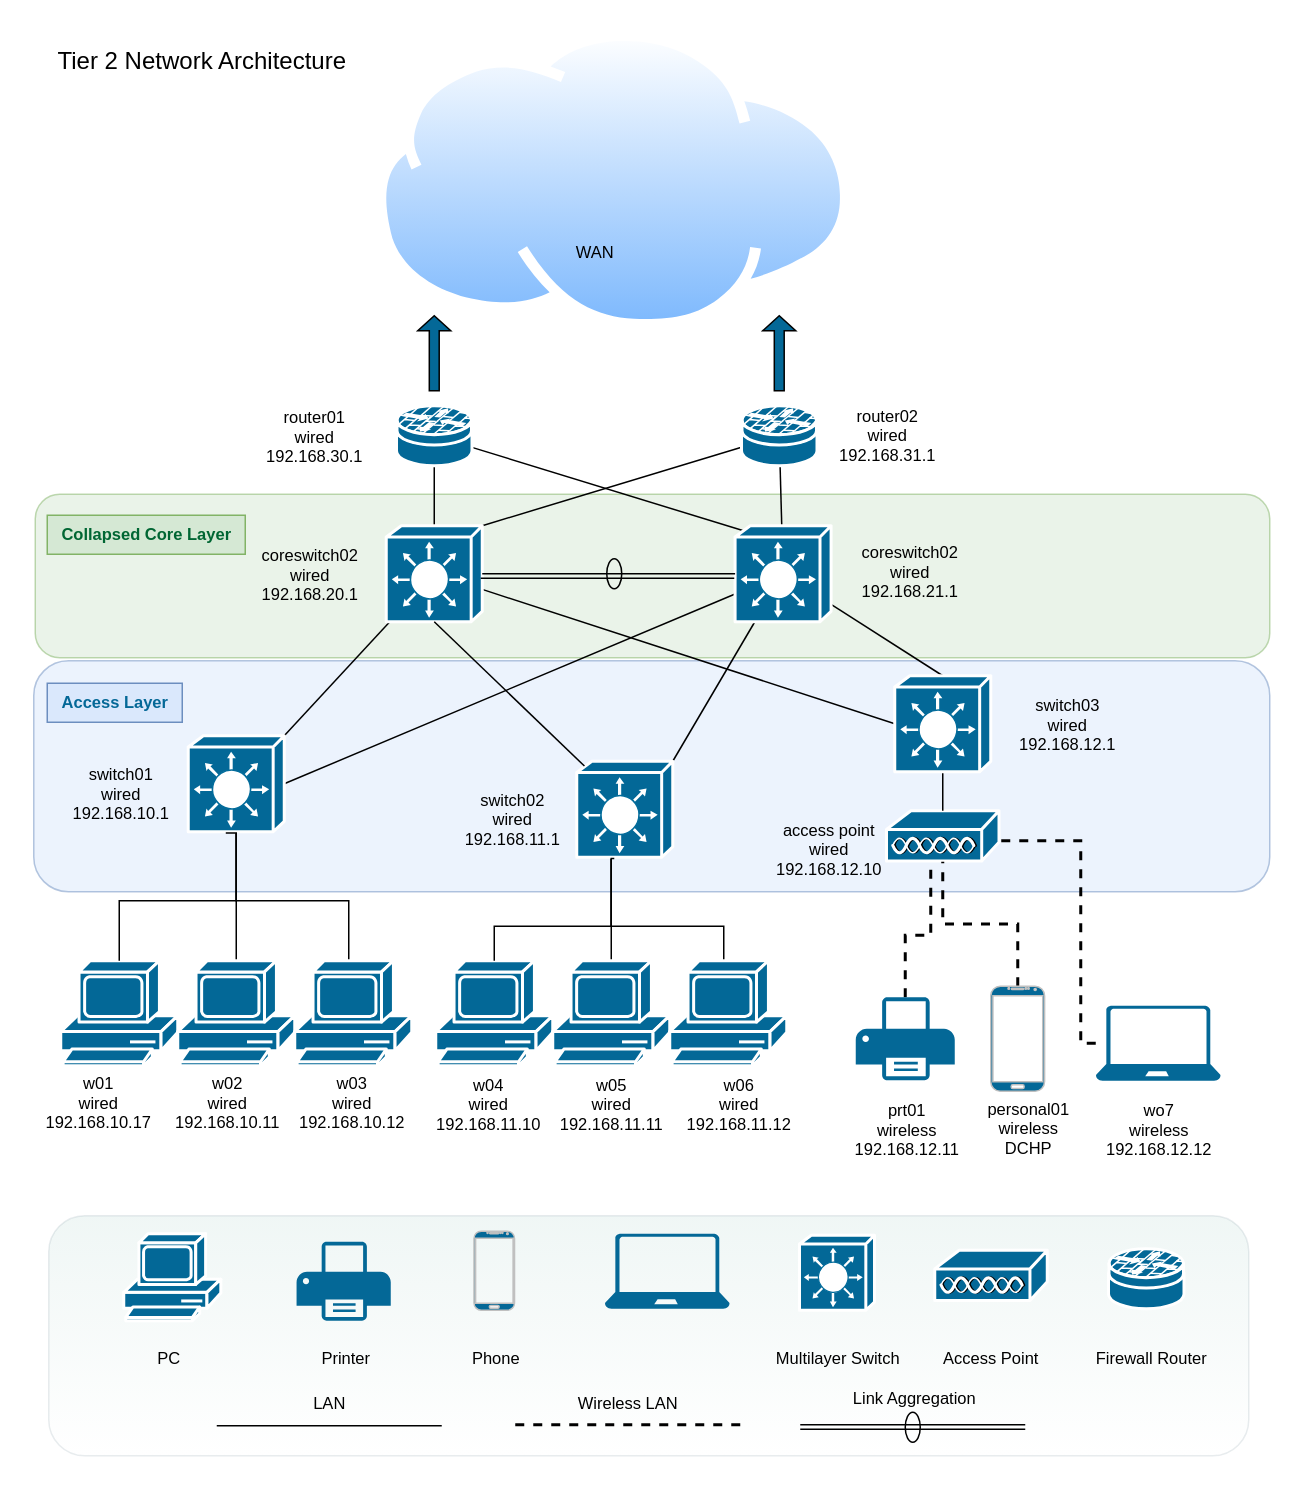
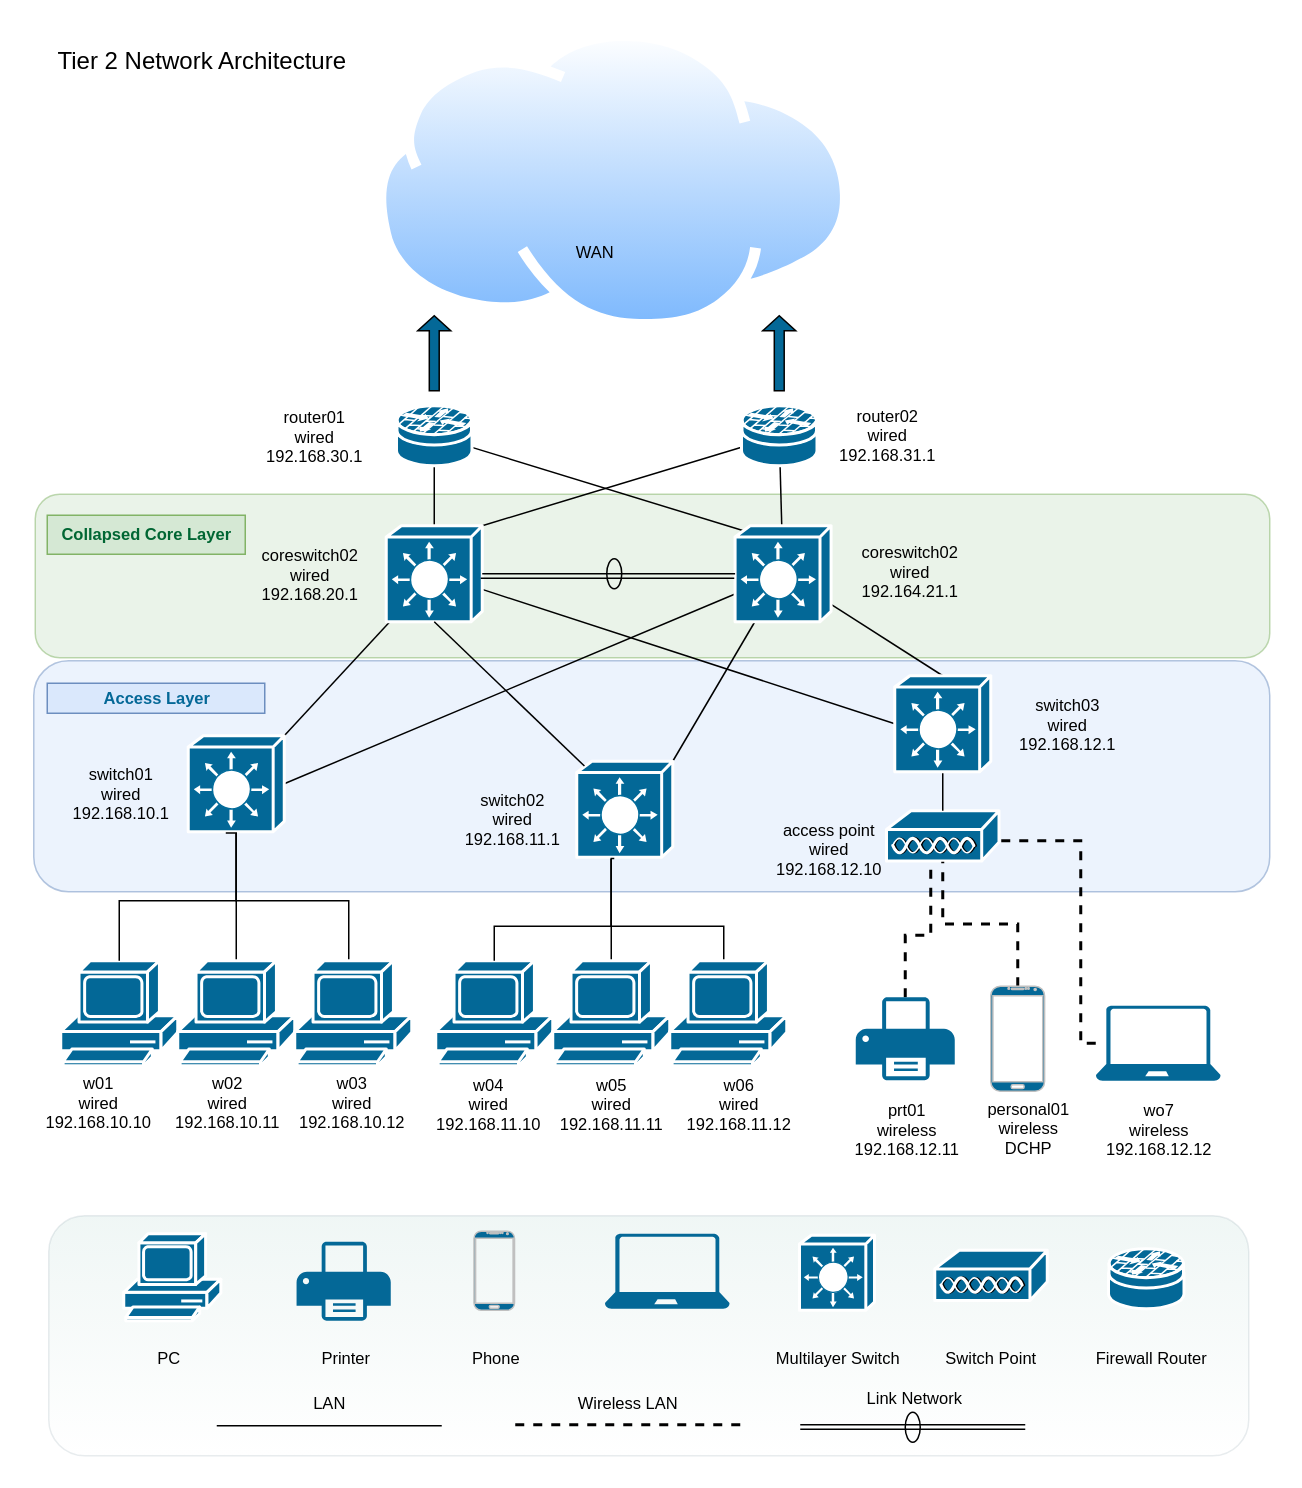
- <mxCell id="61" value="coreswitch02&lt;br&gt;wired&lt;br&gt;192.168.21.1" style="text;html=1;align=center;verticalAlign=middle;resizable=0;points=[];autosize=1;strokeColor=none;fillColor=none;fontSize=11;fontFamily=Helvetica;fontColor=default;" vertex="1" parent="1"><mxGeometry x="564" y="354" width="83" height="53" as="geometry" /></mxCell>
+ <mxCell id="61" value="coreswitch02&lt;br&gt;wired&lt;br&gt;192.164.21.1" style="text;html=1;align=center;verticalAlign=middle;resizable=0;points=[];autosize=1;strokeColor=none;fillColor=none;fontSize=11;fontFamily=Helvetica;fontColor=default;" vertex="1" parent="1"><mxGeometry x="564" y="354" width="83" height="53" as="geometry" /></mxCell>
- <mxCell id="65" value="&lt;b&gt;&lt;font color=&quot;#046897&quot;&gt;Access Layer&lt;/font&gt;&lt;/b&gt;" style="text;html=1;align=center;verticalAlign=middle;resizable=0;points=[];autosize=1;strokeColor=#6c8ebf;fillColor=#dae8fc;fontSize=11;fontFamily=Helvetica;" vertex="1" parent="1"><mxGeometry x="31" y="455" width="90" height="26" as="geometry" /></mxCell>
+ <mxCell id="65" value="&lt;b&gt;&lt;font color=&quot;#046897&quot;&gt;Access Layer&lt;/font&gt;&lt;/b&gt;" style="text;html=1;align=center;verticalAlign=middle;resizable=0;points=[];autosize=1;strokeColor=#6c8ebf;fillColor=#dae8fc;fontSize=11;fontFamily=Helvetica;" vertex="1" parent="1"><mxGeometry x="31" y="455" width="145" height="20" as="geometry" /></mxCell>
- <mxCell id="51" value="w01&lt;br&gt;wired&lt;br&gt;192.168.10.17" style="text;html=1;align=center;verticalAlign=middle;resizable=0;points=[];autosize=1;strokeColor=none;fillColor=none;fontSize=11;fontFamily=Helvetica;fontColor=default;" vertex="1" parent="1"><mxGeometry y="710" width="90" height="50" as="geometry" x="20" /></mxCell>
+ <mxCell id="51" value="w01&lt;br&gt;wired&lt;br&gt;192.168.10.10" style="text;html=1;align=center;verticalAlign=middle;resizable=0;points=[];autosize=1;strokeColor=none;fillColor=none;fontSize=11;fontFamily=Helvetica;fontColor=default;" vertex="1" parent="1"><mxGeometry y="710" width="90" height="50" as="geometry" x="20" /></mxCell>
- <mxCell id="79" value="Access Point" style="text;html=1;align=center;verticalAlign=middle;resizable=0;points=[];autosize=1;strokeColor=none;fillColor=none;fontSize=11;fontFamily=Helvetica;fontColor=default;" vertex="1" parent="1"><mxGeometry x="615.17" y="890" width="90" height="30" as="geometry" /></mxCell>
+ <mxCell id="79" value="Switch Point" style="text;html=1;align=center;verticalAlign=middle;resizable=0;points=[];autosize=1;strokeColor=none;fillColor=none;fontSize=11;fontFamily=Helvetica;fontColor=default;" vertex="1" parent="1"><mxGeometry x="615.17" y="890" width="90" height="30" as="geometry" /></mxCell>
- <mxCell id="85" value="Link Aggregation" style="text;html=1;align=center;verticalAlign=middle;resizable=0;points=[];autosize=1;strokeColor=none;fillColor=none;fontSize=11;fontFamily=Helvetica;fontColor=default;" vertex="1" parent="1"><mxGeometry x="554" y="917" width="110" height="30" as="geometry" /></mxCell>
+ <mxCell id="85" value="Link Network" style="text;html=1;align=center;verticalAlign=middle;resizable=0;points=[];autosize=1;strokeColor=none;fillColor=none;fontSize=11;fontFamily=Helvetica;fontColor=default;" vertex="1" parent="1"><mxGeometry x="554" y="917" width="110" height="30" as="geometry" /></mxCell>
